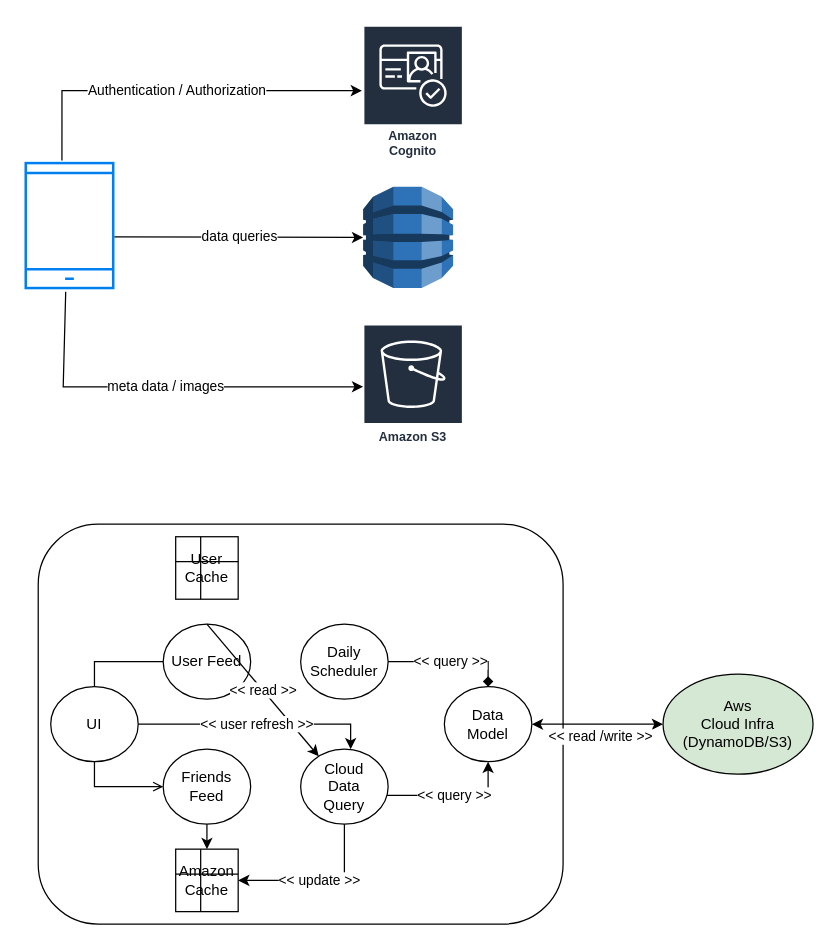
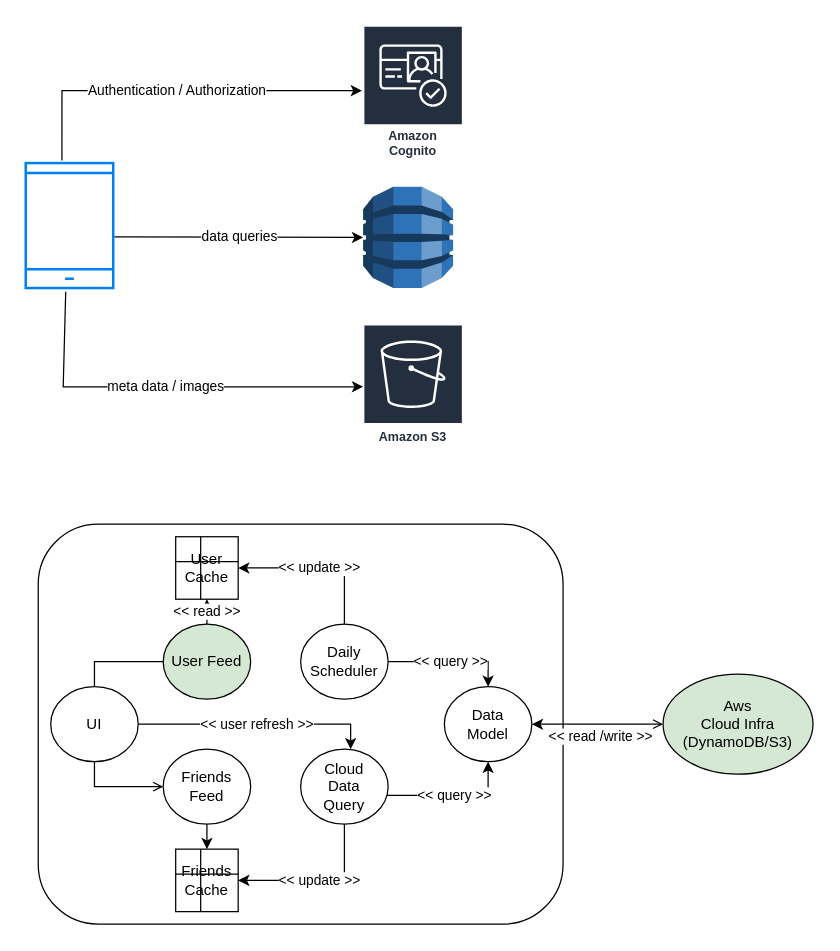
+ <mxCell id="23" value="&amp;lt;&amp;lt; update &amp;gt;&amp;gt;" style="endArrow=classic;html=1;rounded=0;exitX=0.5;exitY=0;exitDx=0;exitDy=0;entryX=1;entryY=0.5;entryDx=0;entryDy=0;" edge="1" parent="1" source="13" target="15"><mxGeometry width="50" height="50" relative="1" as="geometry"><mxPoint x="330" y="469" as="sourcePoint" /><mxPoint x="380" y="419" as="targetPoint" /><Array as="points"><mxPoint x="275" y="454" /></Array></mxGeometry></mxCell>
- <mxCell id="10" value="User Feed" style="ellipse;whiteSpace=wrap;html=1;" vertex="1" parent="1"><mxGeometry x="130" y="499" width="70" height="60" as="geometry" /></mxCell>
+ <mxCell id="10" value="User Feed" style="ellipse;whiteSpace=wrap;html=1;fillColor=#d5e8d4;" vertex="1" parent="1"><mxGeometry x="130" y="499" width="70" height="60" as="geometry" /></mxCell>
- <mxCell id="21" value="&amp;lt;&amp;lt; read &amp;gt;&amp;gt;" style="endArrow=classic;html=1;rounded=0;exitX=0.5;exitY=0;exitDx=0;exitDy=0;" edge="1" parent="1" source="10" target="14"><mxGeometry width="50" height="50" relative="1" as="geometry"><mxPoint x="330" y="469" as="sourcePoint" /><mxPoint x="380" y="419" as="targetPoint" /></mxGeometry></mxCell>
+ <mxCell id="21" value="&amp;lt;&amp;lt; read &amp;gt;&amp;gt;" style="endArrow=classic;html=1;rounded=0;exitX=0.5;exitY=0;exitDx=0;exitDy=0;entryX=0.5;entryY=1;entryDx=0;entryDy=0;" edge="1" parent="1" source="10" target="15"><mxGeometry width="50" height="50" relative="1" as="geometry"><mxPoint x="330" y="469" as="sourcePoint" /><mxPoint x="380" y="419" as="targetPoint" /></mxGeometry></mxCell>
- <mxCell id="26" value="&amp;lt;&amp;lt; query &amp;gt;&amp;gt;" style="endArrow=diamond;html=1;rounded=0;exitX=1;exitY=0.5;exitDx=0;exitDy=0;entryX=0.5;entryY=0;entryDx=0;entryDy=0;" edge="1" parent="1" source="13" target="17"><mxGeometry width="50" height="50" relative="1" as="geometry"><mxPoint x="330" y="469" as="sourcePoint" /><mxPoint x="380" y="419" as="targetPoint" /><Array as="points"><mxPoint x="390" y="529" /></Array></mxGeometry></mxCell>
+ <mxCell id="26" value="&amp;lt;&amp;lt; query &amp;gt;&amp;gt;" style="endArrow=classic;html=1;rounded=0;exitX=1;exitY=0.5;exitDx=0;exitDy=0;entryX=0.5;entryY=0;entryDx=0;entryDy=0;" edge="1" parent="1" source="13" target="17"><mxGeometry width="50" height="50" relative="1" as="geometry"><mxPoint x="330" y="469" as="sourcePoint" /><mxPoint x="380" y="419" as="targetPoint" /><Array as="points"><mxPoint x="390" y="529" /></Array></mxGeometry></mxCell>
- <mxCell id="27" value="&amp;lt;&amp;lt; read /write &amp;gt;&amp;gt;" style="endArrow=classic;startArrow=classic;html=1;rounded=0;exitX=1;exitY=0.5;exitDx=0;exitDy=0;entryX=0;entryY=0.5;entryDx=0;entryDy=0;" edge="1" parent="1" source="17" target="18"><mxGeometry x="0.048" y="-10" width="50" height="50" relative="1" as="geometry"><mxPoint x="330" y="469" as="sourcePoint" /><mxPoint x="380" y="419" as="targetPoint" /><mxPoint as="offset" /></mxGeometry></mxCell>
+ <mxCell id="27" value="&amp;lt;&amp;lt; read /write &amp;gt;&amp;gt;" style="endArrow=open;startArrow=classic;html=1;rounded=0;exitX=1;exitY=0.5;exitDx=0;exitDy=0;entryX=0;entryY=0.5;entryDx=0;entryDy=0;" edge="1" parent="1" source="17" target="18"><mxGeometry x="0.048" y="-10" width="50" height="50" relative="1" as="geometry"><mxPoint x="330" y="469" as="sourcePoint" /><mxPoint x="380" y="419" as="targetPoint" /><mxPoint as="offset" /></mxGeometry></mxCell>
- <mxCell id="16" value="Amazon&lt;br&gt;Cache" style="shape=internalStorage;whiteSpace=wrap;html=1;backgroundOutline=1;" vertex="1" parent="1"><mxGeometry x="140" y="679" width="50" height="50" as="geometry" /></mxCell>
+ <mxCell id="16" value="Friends&lt;br&gt;Cache" style="shape=internalStorage;whiteSpace=wrap;html=1;backgroundOutline=1;" vertex="1" parent="1"><mxGeometry x="140" y="679" width="50" height="50" as="geometry" /></mxCell>
